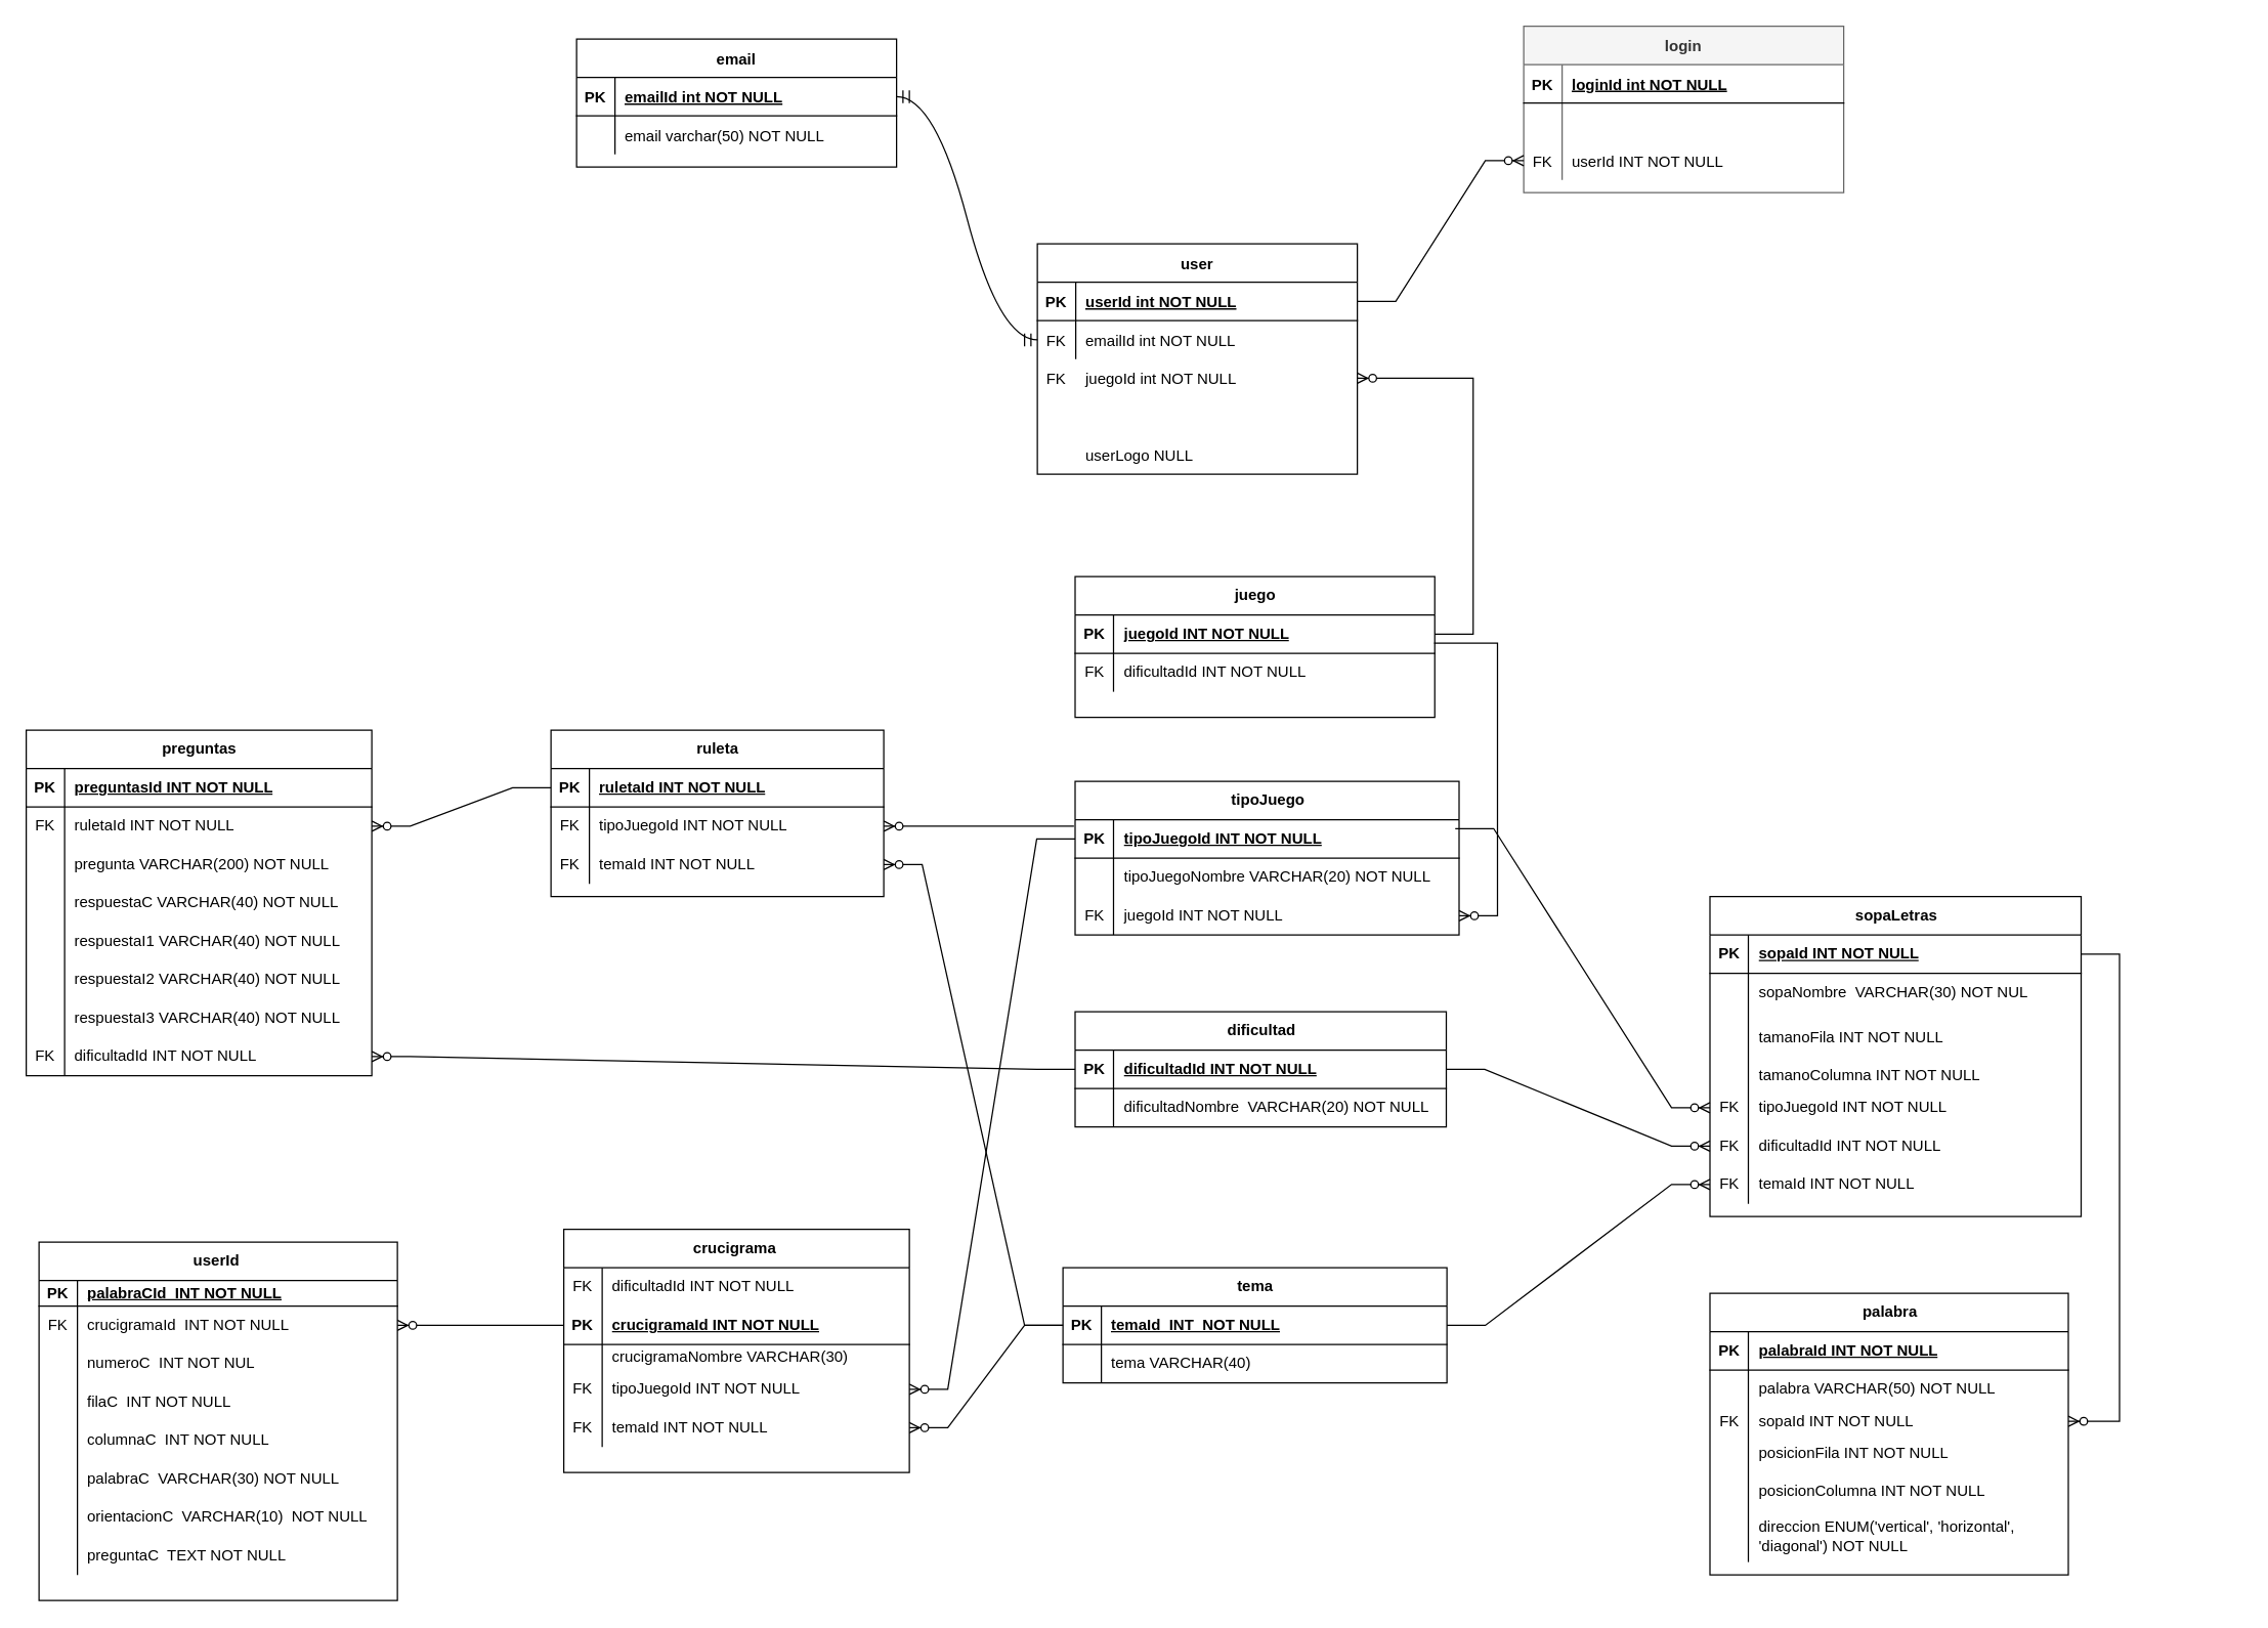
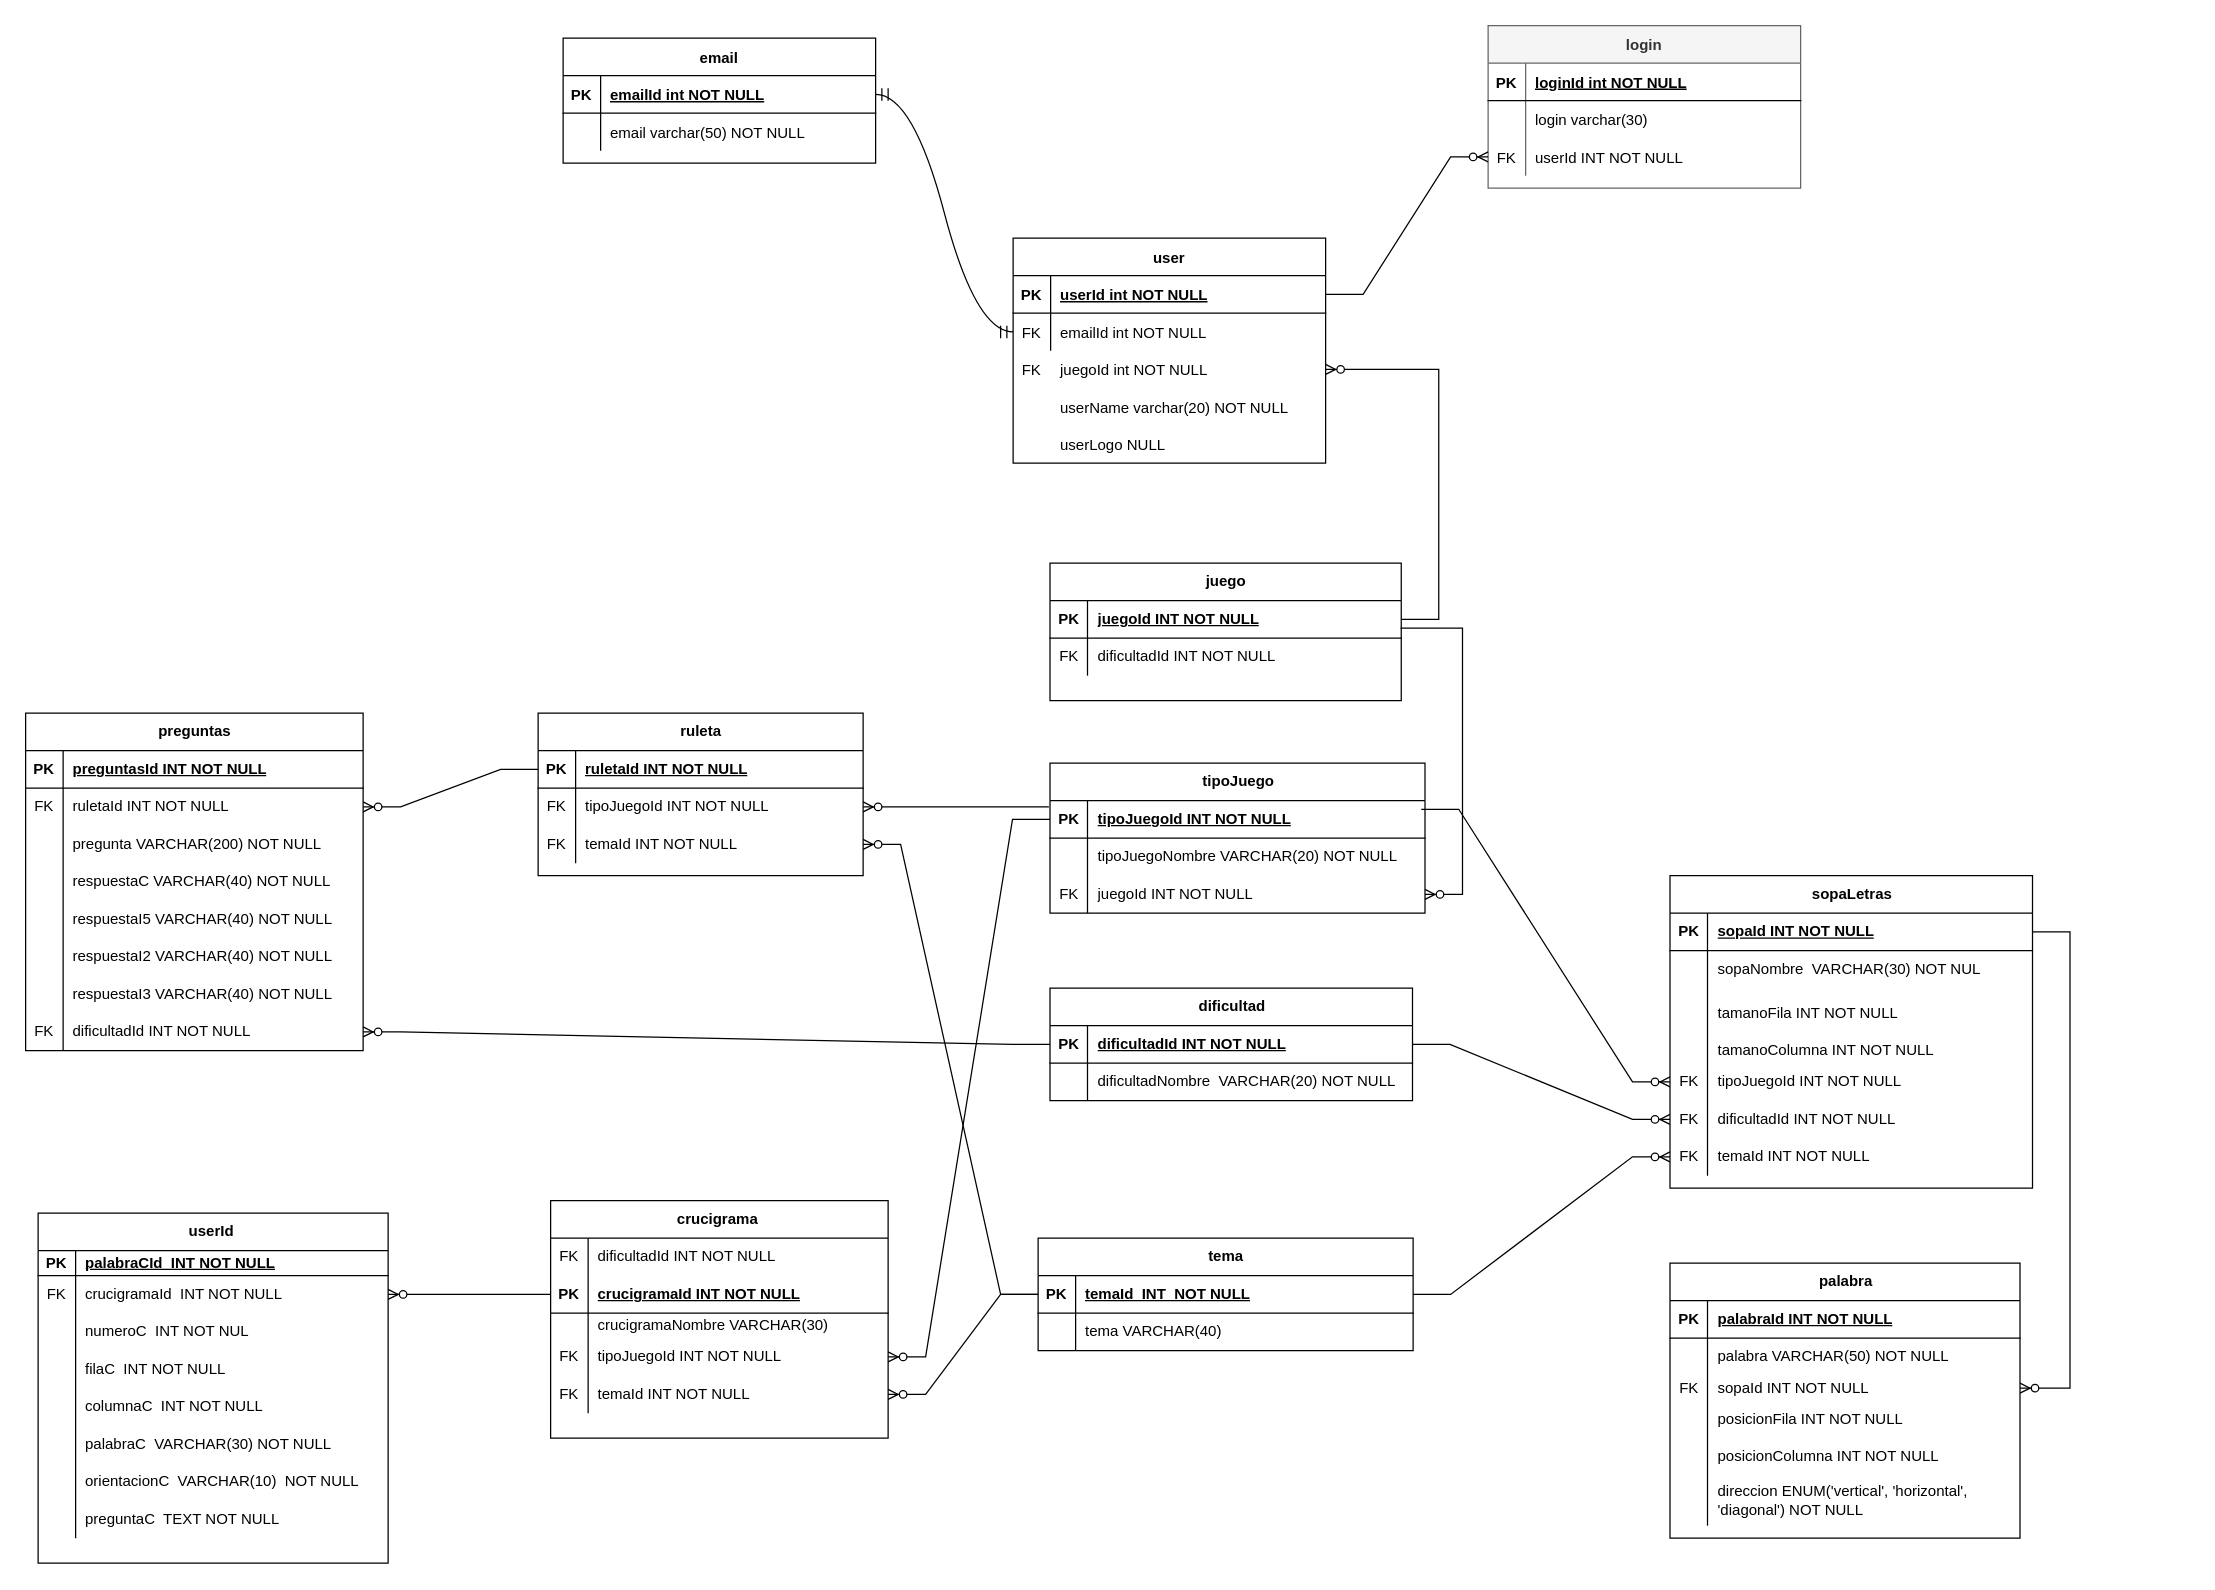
+ <mxCell id="15" value="login varchar(30)" style="shape=partialRectangle;overflow=hidden;connectable=0;fillColor=none;top=0;left=0;bottom=0;right=0;align=left;spacingLeft=6;" parent="13" vertex="1"><mxGeometry x="30" width="220" height="30" as="geometry"><mxRectangle width="220" height="30" as="alternateBounds" /></mxGeometry></mxCell>
+ <mxCell id="27" value="userName varchar(20) NOT NULL" style="shape=partialRectangle;overflow=hidden;connectable=0;fillColor=none;top=0;left=0;bottom=0;right=0;align=left;spacingLeft=6;" parent="1" vertex="1"><mxGeometry x="840" y="310" width="220" height="30" as="geometry"><mxRectangle width="220" height="30" as="alternateBounds" /></mxGeometry></mxCell>
- <mxCell id="172" value="respuestaI1 VARCHAR(40) NOT NULL" style="shape=partialRectangle;connectable=0;fillColor=none;top=0;left=0;bottom=0;right=0;align=left;spacingLeft=6;overflow=hidden;whiteSpace=wrap;html=1;" parent="170" vertex="1"><mxGeometry x="30" width="240" height="30" as="geometry"><mxRectangle width="240" height="30" as="alternateBounds" /></mxGeometry></mxCell>
+ <mxCell id="172" value="respuestaI5 VARCHAR(40) NOT NULL" style="shape=partialRectangle;connectable=0;fillColor=none;top=0;left=0;bottom=0;right=0;align=left;spacingLeft=6;overflow=hidden;whiteSpace=wrap;html=1;" parent="170" vertex="1"><mxGeometry x="30" width="240" height="30" as="geometry"><mxRectangle width="240" height="30" as="alternateBounds" /></mxGeometry></mxCell>
